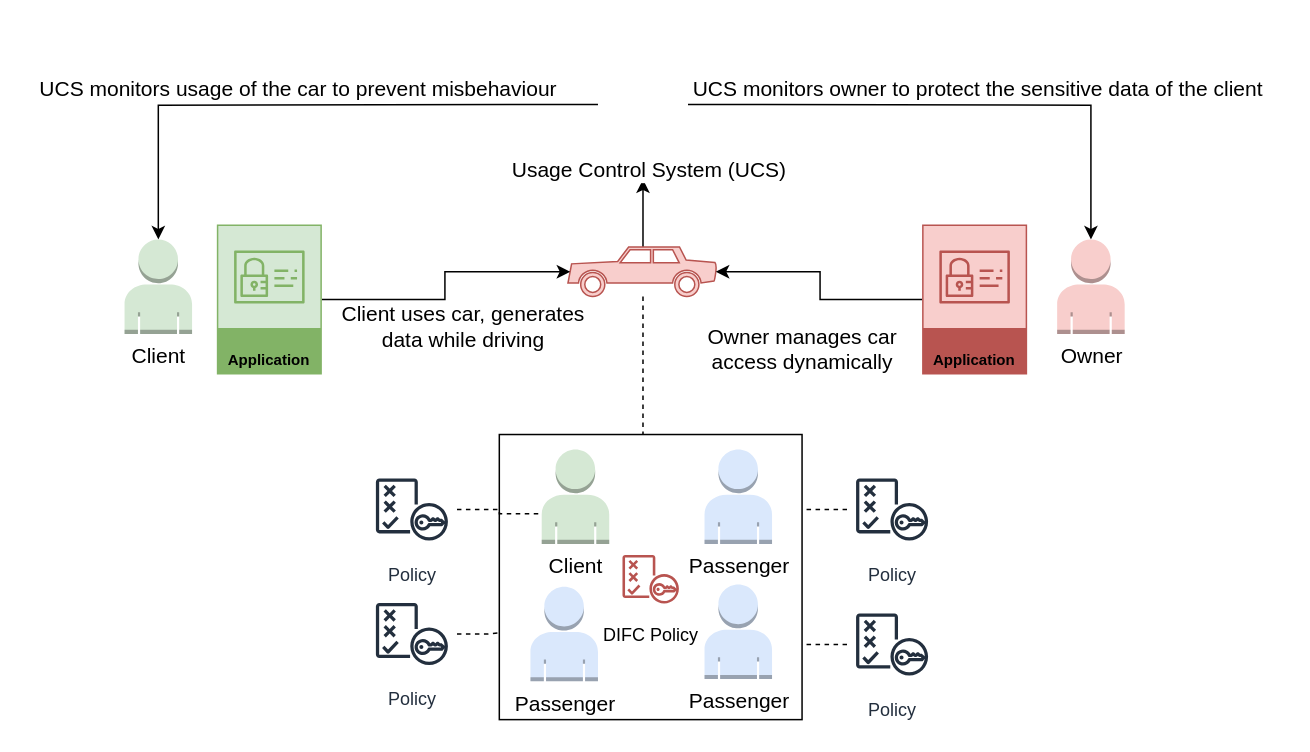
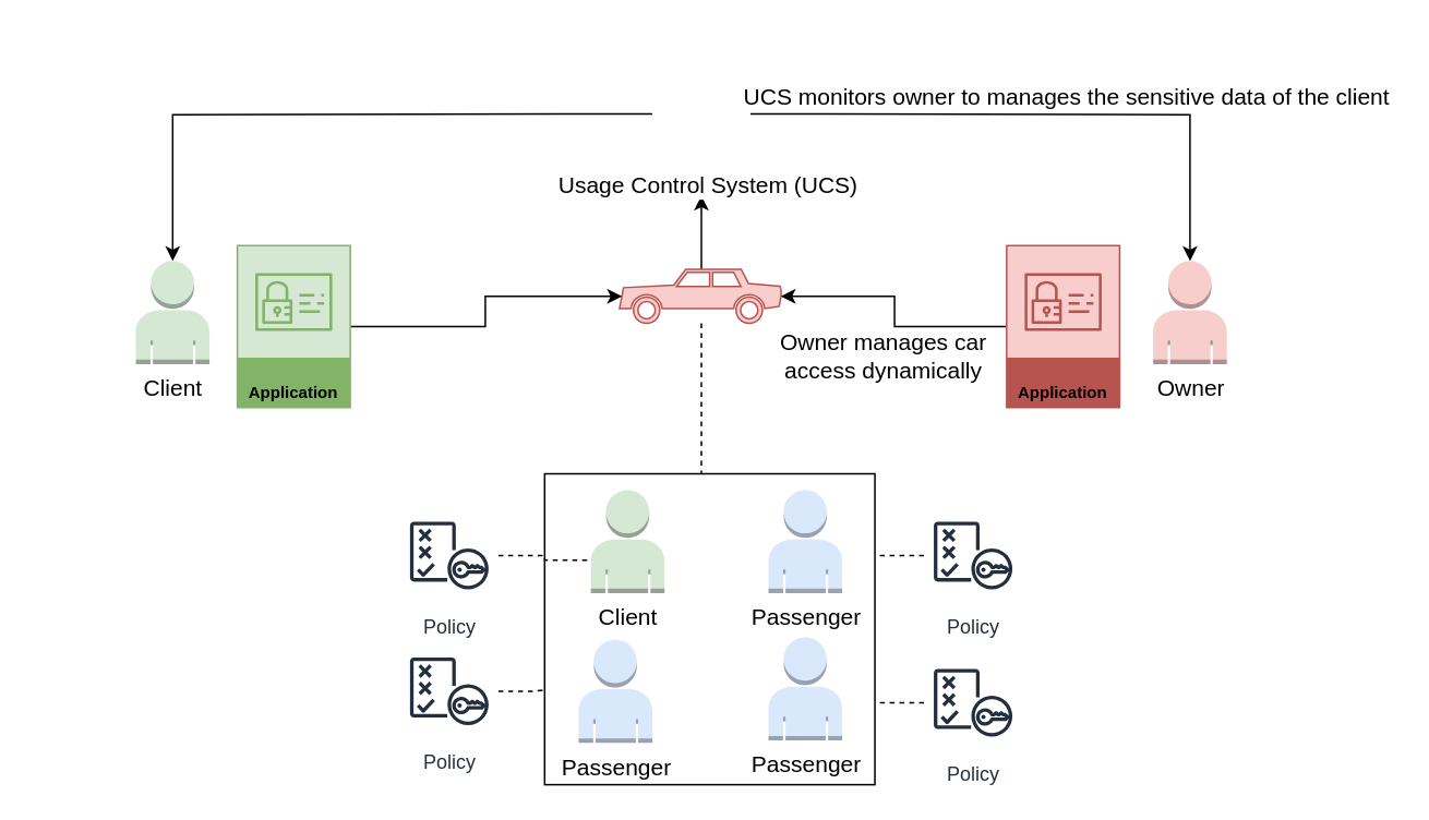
- <mxCell id="15" value="&lt;font style=&quot;font-size: 14px&quot;&gt;UCS monitors usage of the car to prevent misbehaviour&amp;nbsp;&lt;/font&gt;" style="text;html=1;align=center;verticalAlign=middle;resizable=0;points=[];autosize=1;" parent="1" vertex="1"><mxGeometry x="20" y="49" width="360" height="20" as="geometry" /></mxCell>
- <mxCell id="16" value="&lt;font style=&quot;font-size: 14px&quot;&gt;UCS monitors owner to protect the sensitive data of the client &lt;br&gt;&lt;/font&gt;" style="text;html=1;align=center;verticalAlign=middle;resizable=0;points=[];autosize=1;" parent="1" vertex="1"><mxGeometry x="451" y="49" width="400" height="20" as="geometry" /></mxCell>
+ <mxCell id="16" value="&lt;font style=&quot;font-size: 14px&quot;&gt;UCS monitors owner to manages the sensitive data of the client &lt;br&gt;&lt;/font&gt;" style="text;html=1;align=center;verticalAlign=middle;resizable=0;points=[];autosize=1;" parent="1" vertex="1"><mxGeometry x="451" y="49" width="400" height="20" as="geometry" /></mxCell>
- <mxCell id="17" value="&lt;font style=&quot;font-size: 14px&quot;&gt;Client uses car, generates &lt;br&gt;data while driving&lt;/font&gt;" style="text;html=1;align=center;verticalAlign=middle;resizable=0;points=[];autosize=1;" parent="1" vertex="1"><mxGeometry x="218" y="197" width="180" height="40" as="geometry" /></mxCell>
- <mxCell id="18" value="&lt;font style=&quot;font-size: 14px&quot;&gt;Owner manages car&lt;br&gt;access dynamically&lt;/font&gt;" style="text;html=1;align=center;verticalAlign=middle;resizable=0;points=[];autosize=1;" parent="1" vertex="1"><mxGeometry x="464" y="212" width="140" height="40" as="geometry" /></mxCell>
+ <mxCell id="18" value="&lt;font style=&quot;font-size: 14px&quot;&gt;Owner manages car&lt;br&gt;access dynamically&lt;/font&gt;" style="text;html=1;align=center;verticalAlign=middle;resizable=0;points=[];autosize=1;" parent="1" vertex="1"><mxGeometry x="469" y="197" width="140" height="40" as="geometry" /></mxCell>
- <mxCell id="31" value="DIFC Policy" style="sketch=0;outlineConnect=0;strokeColor=#b85450;fillColor=#FFFFFF;dashed=0;verticalLabelPosition=bottom;verticalAlign=top;align=center;html=1;fontSize=12;fontStyle=0;aspect=fixed;shape=mxgraph.aws4.resourceIcon;resIcon=mxgraph.aws4.policy;" parent="1" vertex="1"><mxGeometry x="409.63" y="362" width="47" height="47" as="geometry" /></mxCell>
